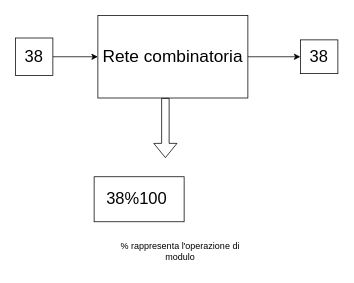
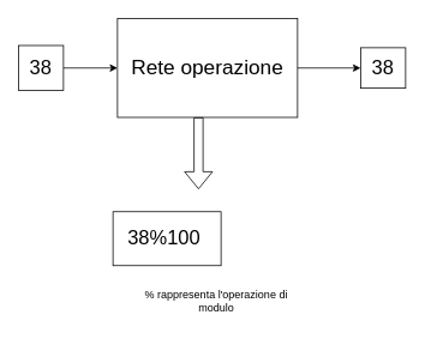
- <mxCell id="2" value="&lt;font style=&quot;font-size: 23px&quot;&gt;Rete combinatoria&lt;/font&gt;" style="rounded=0;whiteSpace=wrap;html=1;" vertex="1" parent="1"><mxGeometry x="130" y="20" width="200" height="110" as="geometry" /></mxCell>
+ <mxCell id="2" value="&lt;font style=&quot;font-size: 23px&quot;&gt;Rete operazione&lt;/font&gt;" style="rounded=0;whiteSpace=wrap;html=1;" vertex="1" parent="1"><mxGeometry x="130" y="20" width="200" height="110" as="geometry" /></mxCell>
